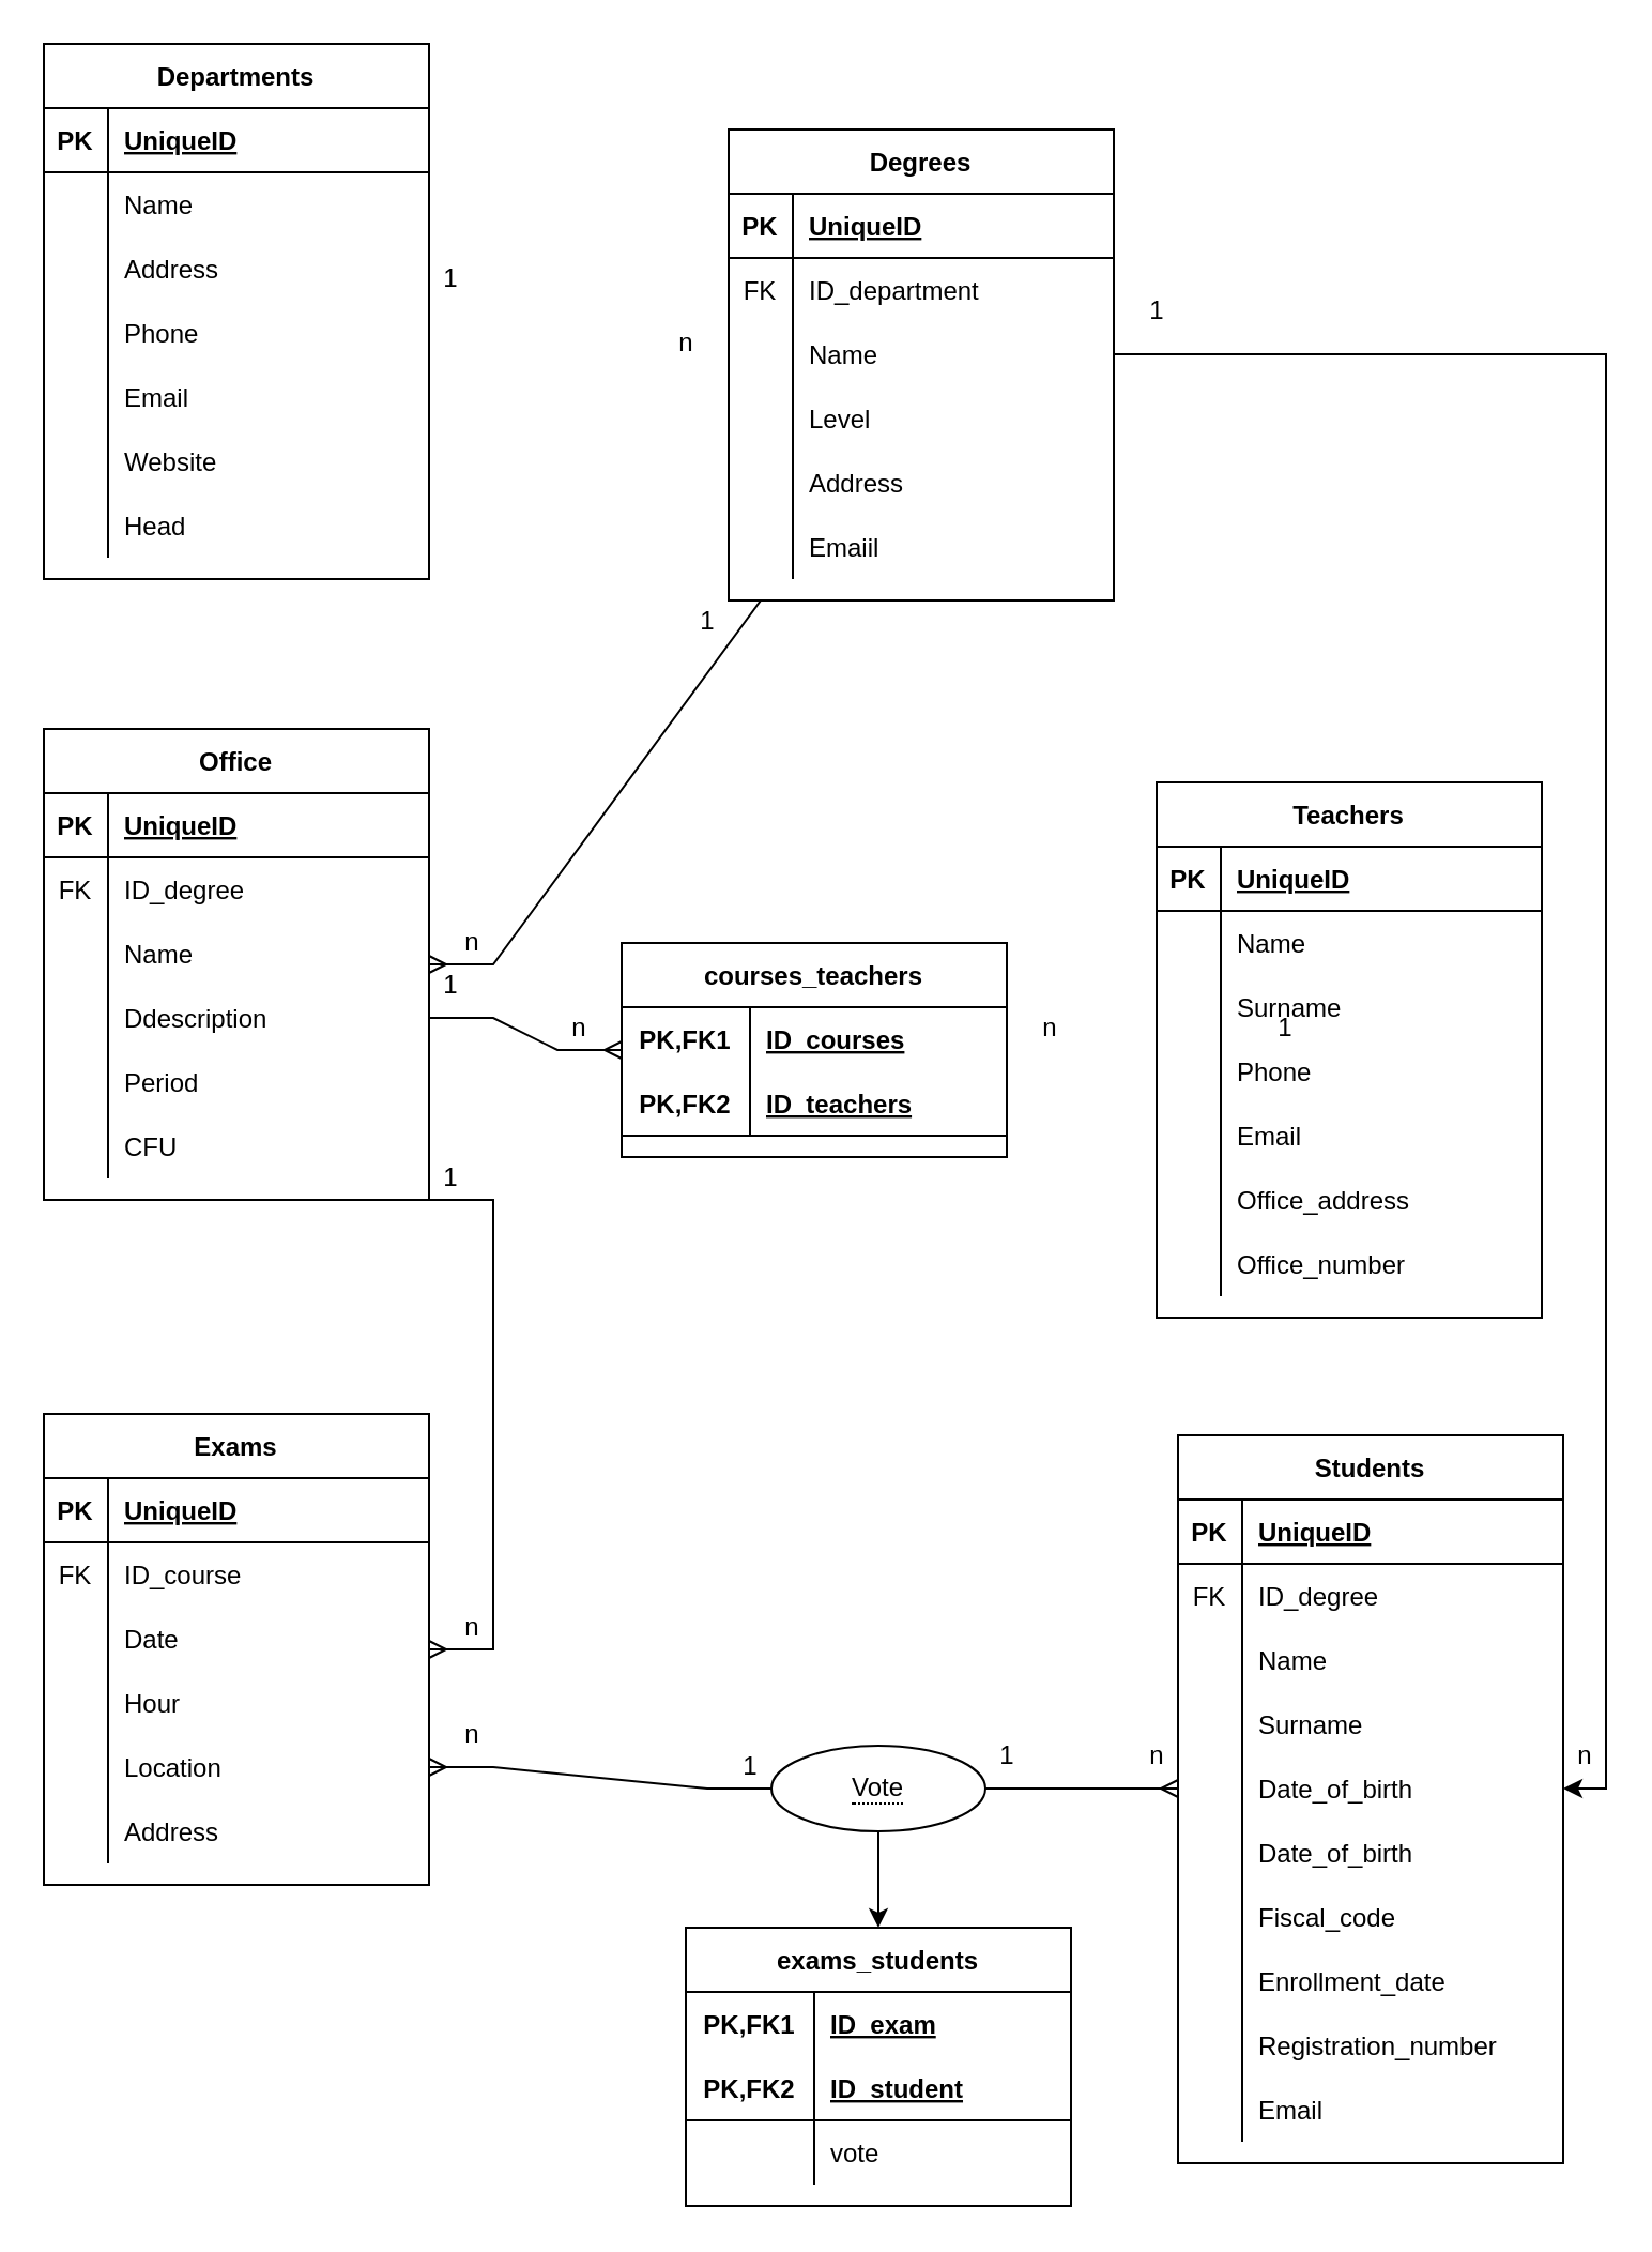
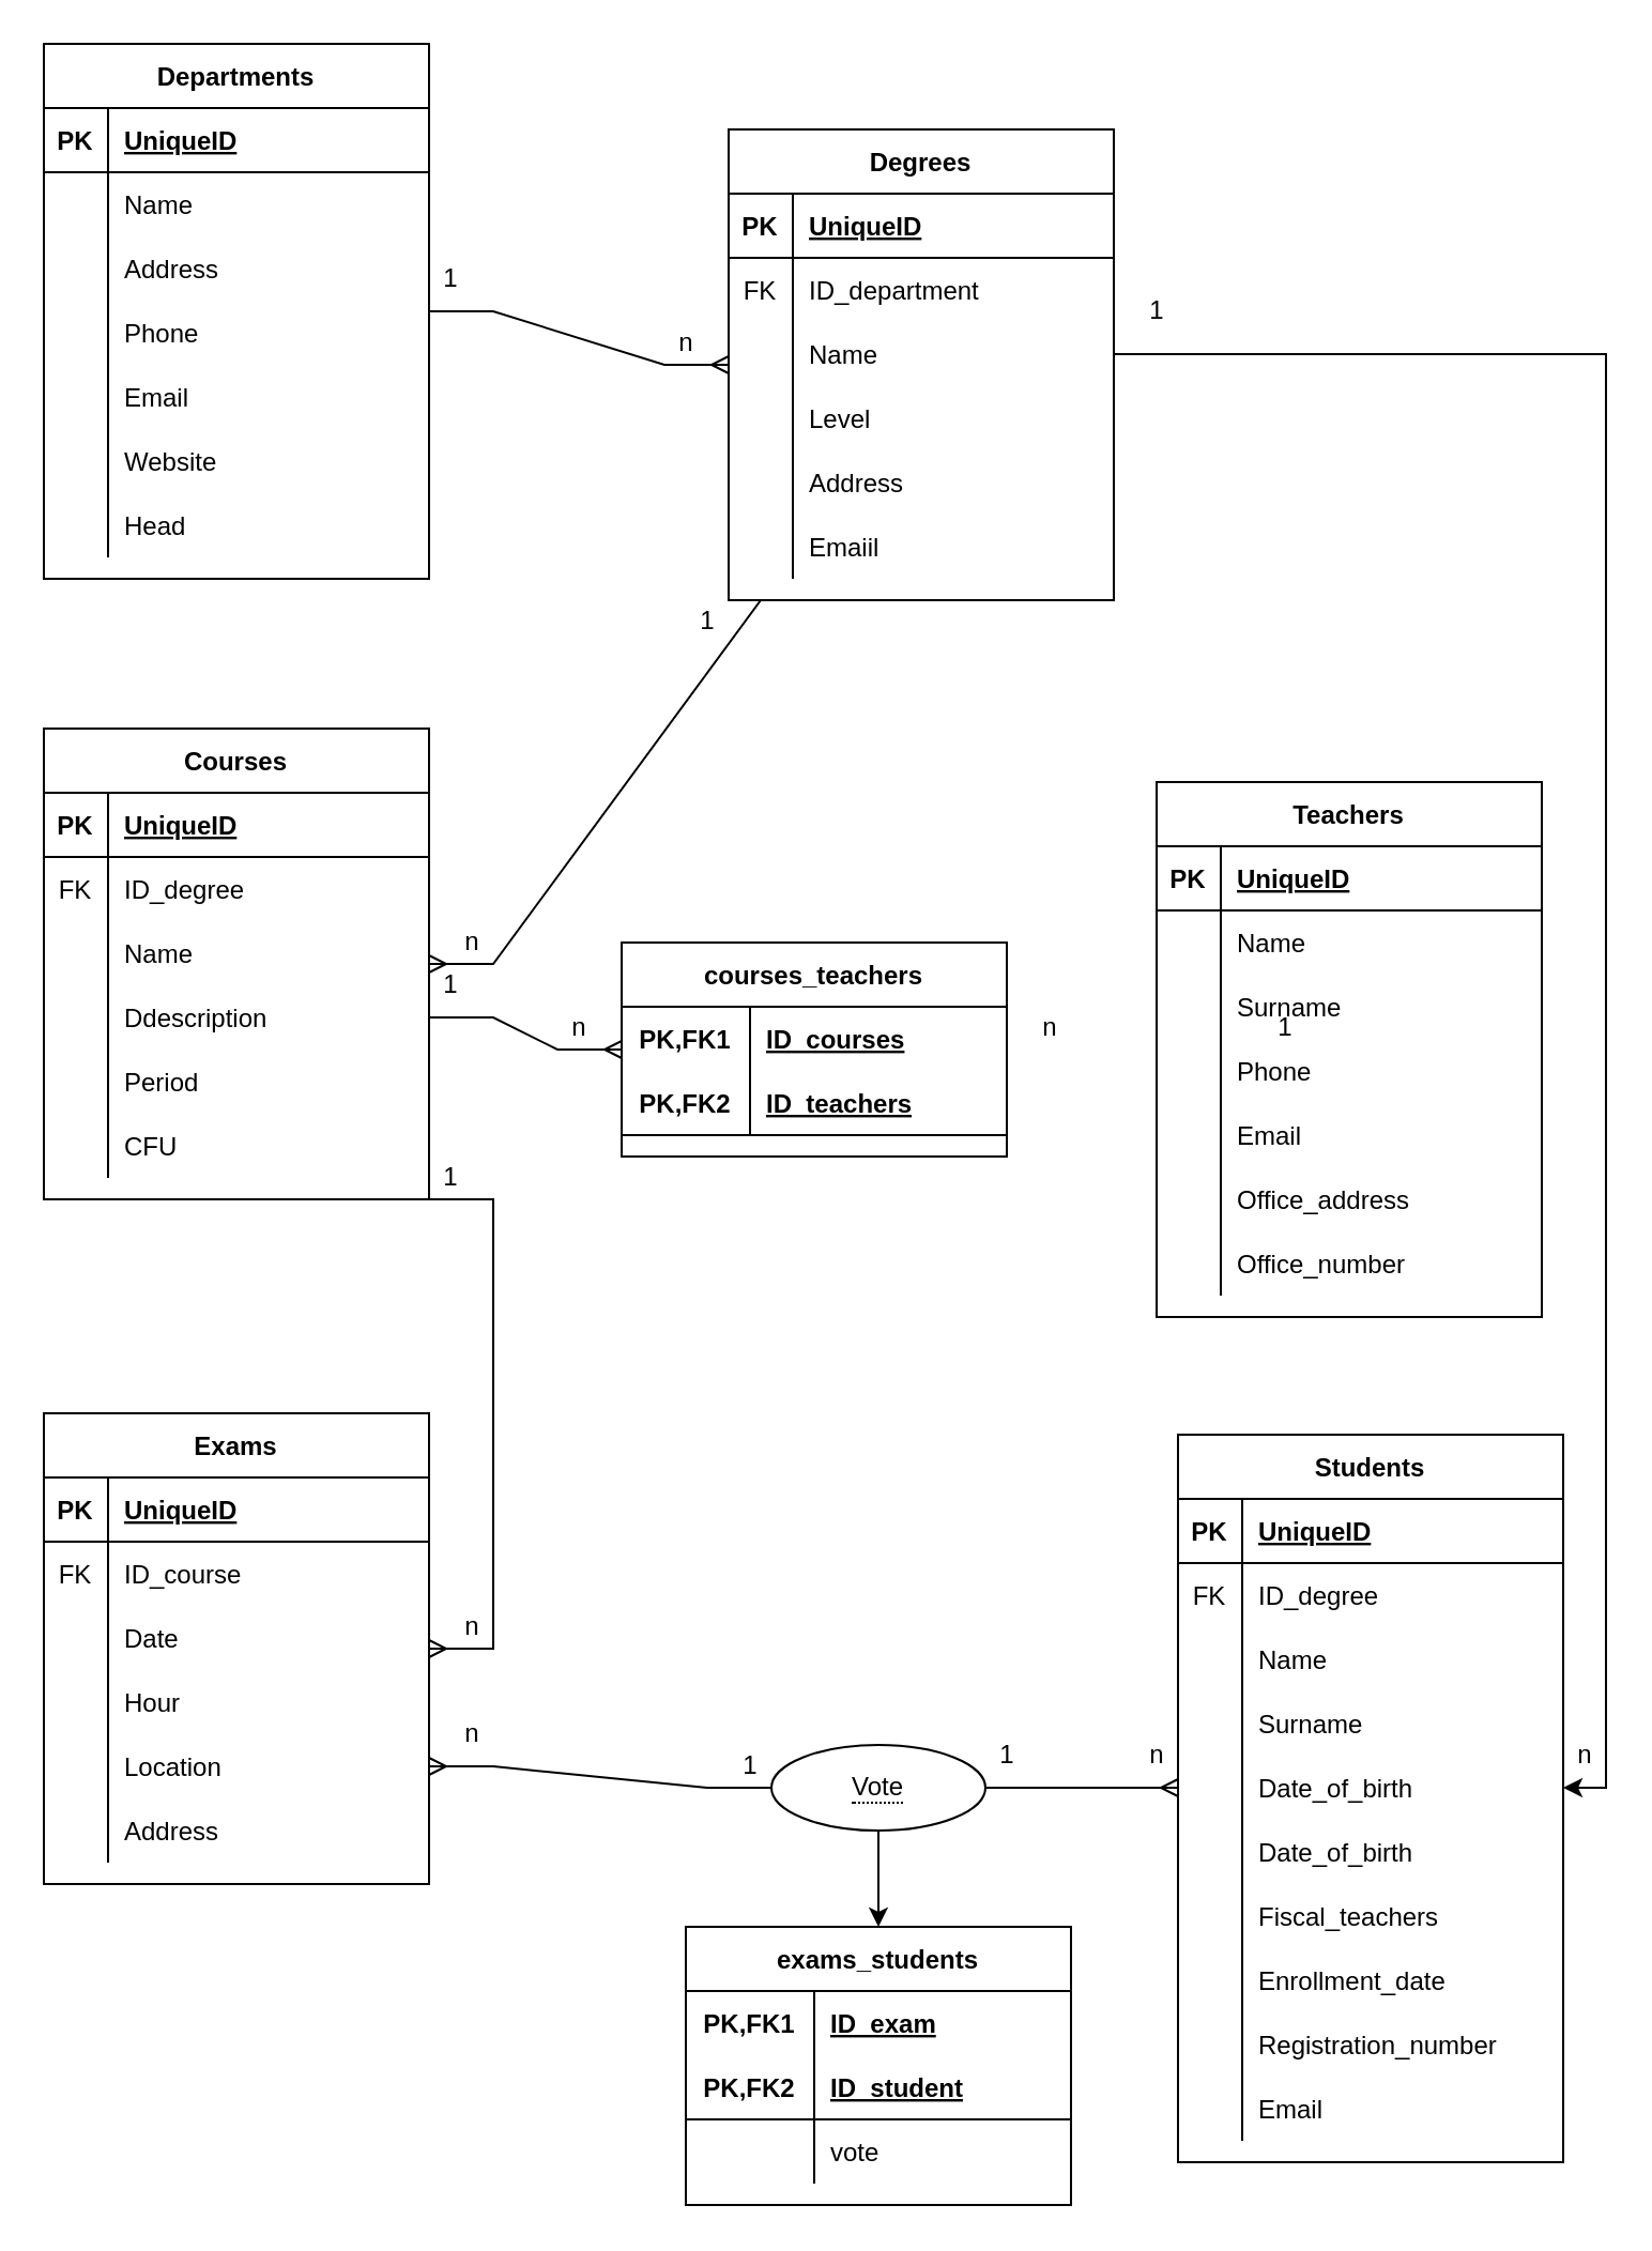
+ <mxCell id="43" value="" style="edgeStyle=entityRelationEdgeStyle;fontSize=12;html=1;endArrow=ERmany;rounded=0;" edge="1" parent="1" source="2" target="24"><mxGeometry width="100" height="100" relative="1" as="geometry"><mxPoint x="270" y="190" as="sourcePoint" /><mxPoint x="370" y="90" as="targetPoint" /></mxGeometry></mxCell>
- <mxCell id="46" value="Office" style="shape=table;startSize=30;container=1;collapsible=1;childLayout=tableLayout;fixedRows=1;rowLines=0;fontStyle=1;align=center;resizeLast=1;" vertex="1" parent="1"><mxGeometry x="20" y="340" width="180" height="220" as="geometry" /></mxCell>
+ <mxCell id="46" value="Courses" style="shape=table;startSize=30;container=1;collapsible=1;childLayout=tableLayout;fixedRows=1;rowLines=0;fontStyle=1;align=center;resizeLast=1;" vertex="1" parent="1"><mxGeometry x="20" y="340" width="180" height="220" as="geometry" /></mxCell>
- <mxCell id="143" value="Fiscal_code" style="shape=partialRectangle;connectable=0;fillColor=none;top=0;left=0;bottom=0;right=0;align=left;spacingLeft=6;overflow=hidden;" vertex="1" parent="141"><mxGeometry x="30" width="150" height="30" as="geometry"><mxRectangle width="150" height="30" as="alternateBounds" /></mxGeometry></mxCell>
+ <mxCell id="143" value="Fiscal_teachers" style="shape=partialRectangle;connectable=0;fillColor=none;top=0;left=0;bottom=0;right=0;align=left;spacingLeft=6;overflow=hidden;" vertex="1" parent="141"><mxGeometry x="30" width="150" height="30" as="geometry"><mxRectangle width="150" height="30" as="alternateBounds" /></mxGeometry></mxCell>
